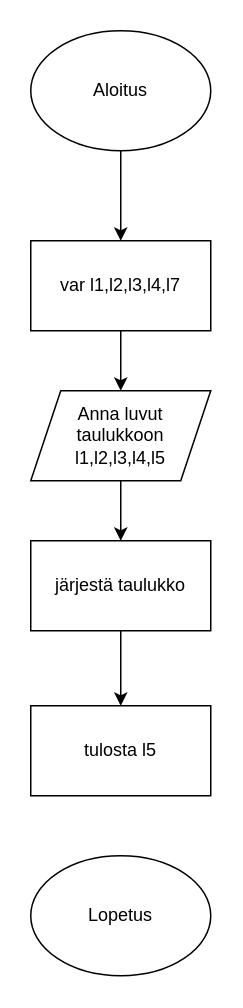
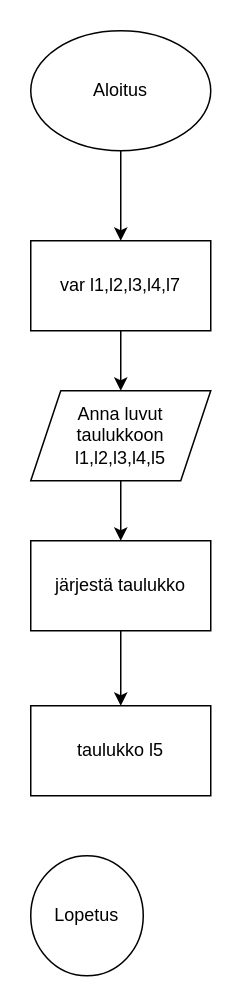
- <mxCell id="10" value="tulosta l5" style="rounded=0;whiteSpace=wrap;html=1;" vertex="1" parent="1"><mxGeometry x="20" y="470" width="120" height="60" as="geometry" /></mxCell>
+ <mxCell id="10" value="taulukko l5" style="rounded=0;whiteSpace=wrap;html=1;" vertex="1" parent="1"><mxGeometry x="20" y="470" width="120" height="60" as="geometry" /></mxCell>
- <mxCell id="11" value="Lopetus" style="ellipse;whiteSpace=wrap;html=1;" vertex="1" parent="1"><mxGeometry x="20" y="570" width="120" height="80" as="geometry" /></mxCell>
+ <mxCell id="11" value="Lopetus" style="ellipse;whiteSpace=wrap;html=1;" vertex="1" parent="1"><mxGeometry x="20" y="570" width="75" height="80" as="geometry" /></mxCell>
